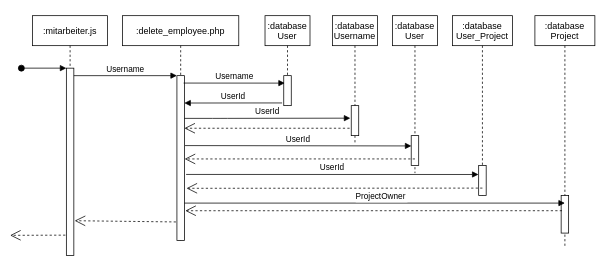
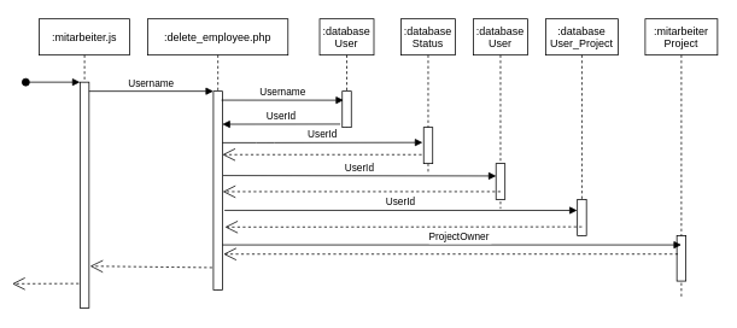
- <mxCell id="15" value=":database&#10;Username" style="shape=umlLifeline;perimeter=lifelinePerimeter;container=1;collapsible=0;recursiveResize=0;rounded=0;shadow=0;strokeWidth=1;" vertex="1" parent="1"><mxGeometry x="420" y="20" width="60" height="170" as="geometry" /></mxCell>
+ <mxCell id="15" value=":database&#10;Status" style="shape=umlLifeline;perimeter=lifelinePerimeter;container=1;collapsible=0;recursiveResize=0;rounded=0;shadow=0;strokeWidth=1;" vertex="1" parent="1"><mxGeometry x="420" y="20" width="60" height="170" as="geometry" /></mxCell>
- <mxCell id="23" value=":database&#10;Project" style="shape=umlLifeline;perimeter=lifelinePerimeter;container=1;collapsible=0;recursiveResize=0;rounded=0;shadow=0;strokeWidth=1;" vertex="1" parent="1"><mxGeometry x="690" y="20" width="80" height="310" as="geometry" /></mxCell>
+ <mxCell id="23" value=":mitarbeiter&#10;Project" style="shape=umlLifeline;perimeter=lifelinePerimeter;container=1;collapsible=0;recursiveResize=0;rounded=0;shadow=0;strokeWidth=1;" vertex="1" parent="1"><mxGeometry x="690" y="20" width="80" height="310" as="geometry" /></mxCell>
